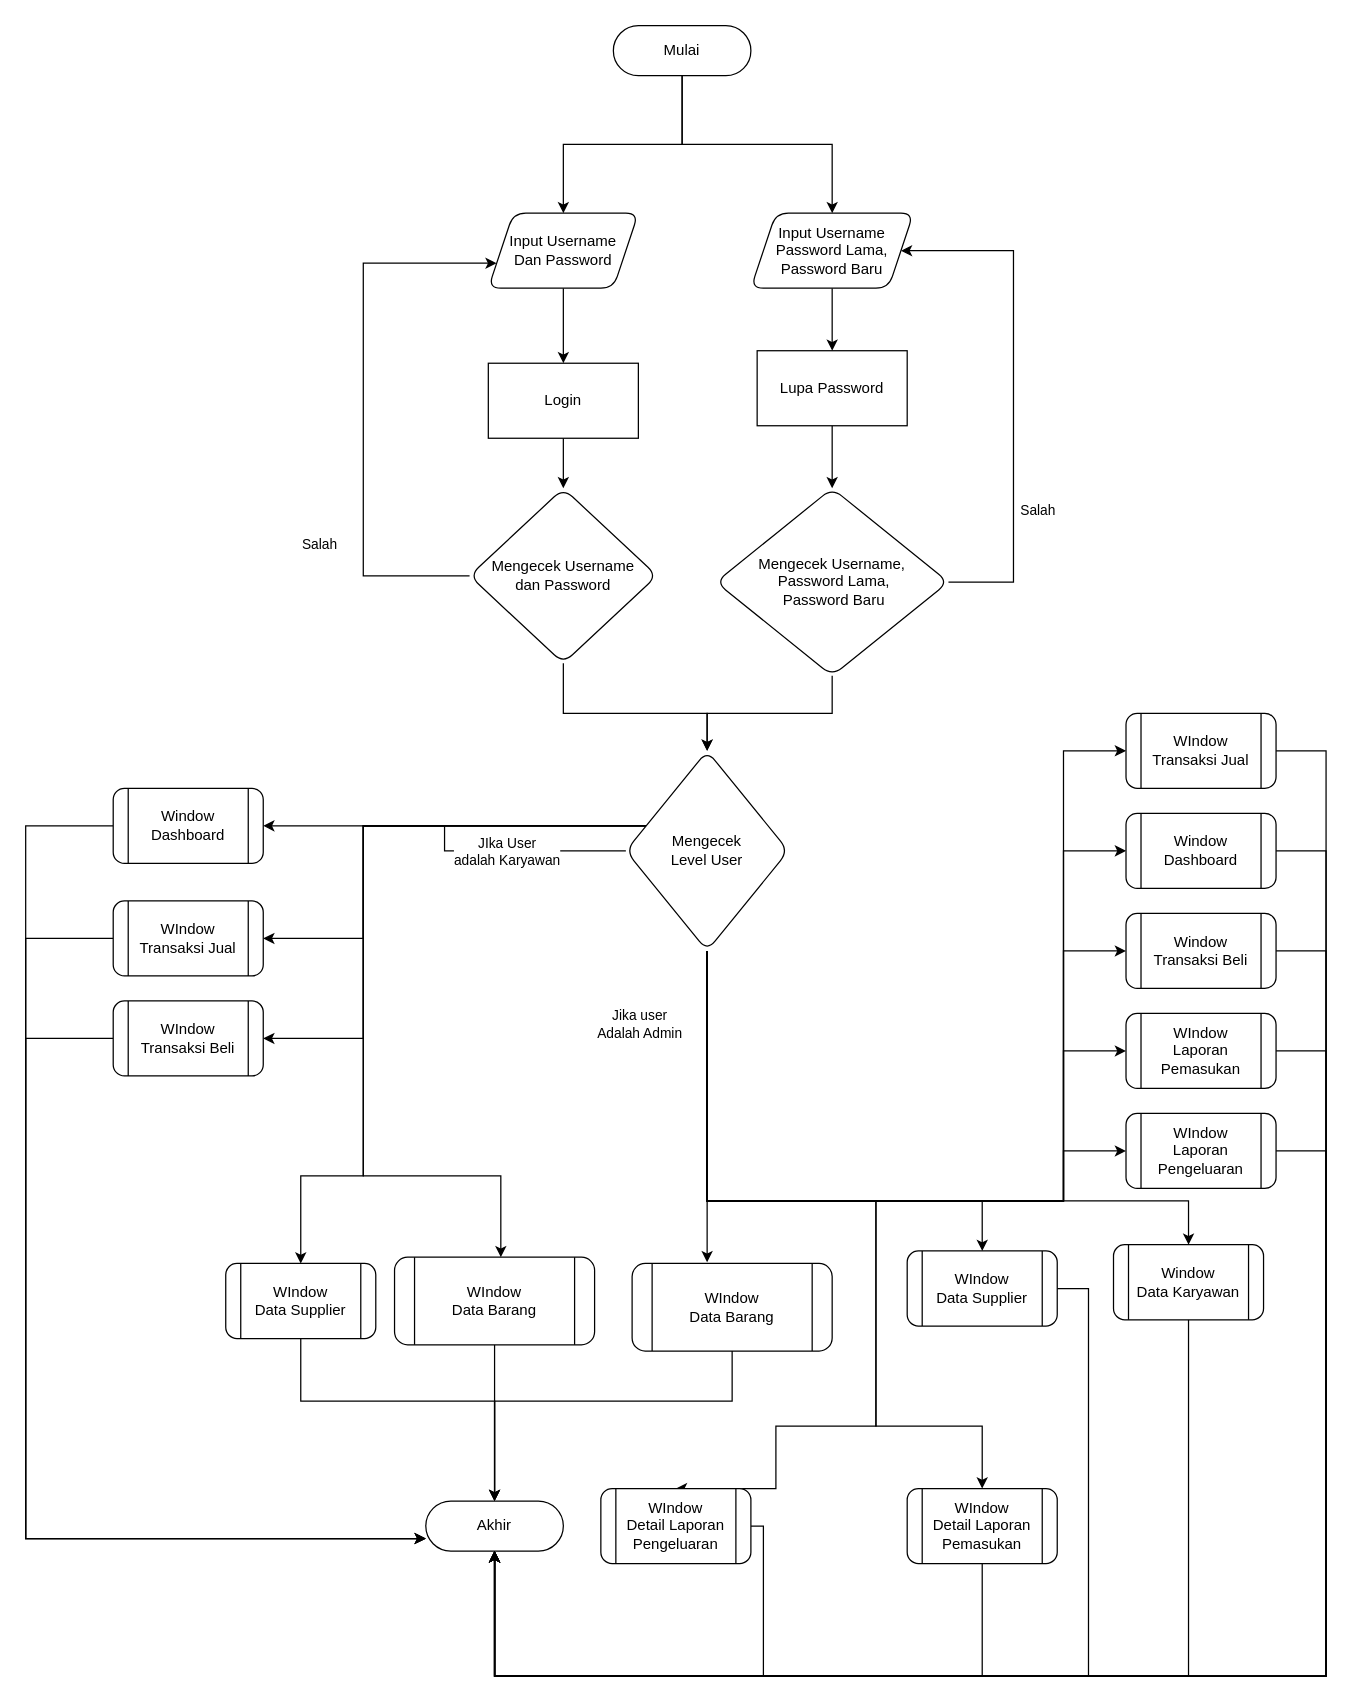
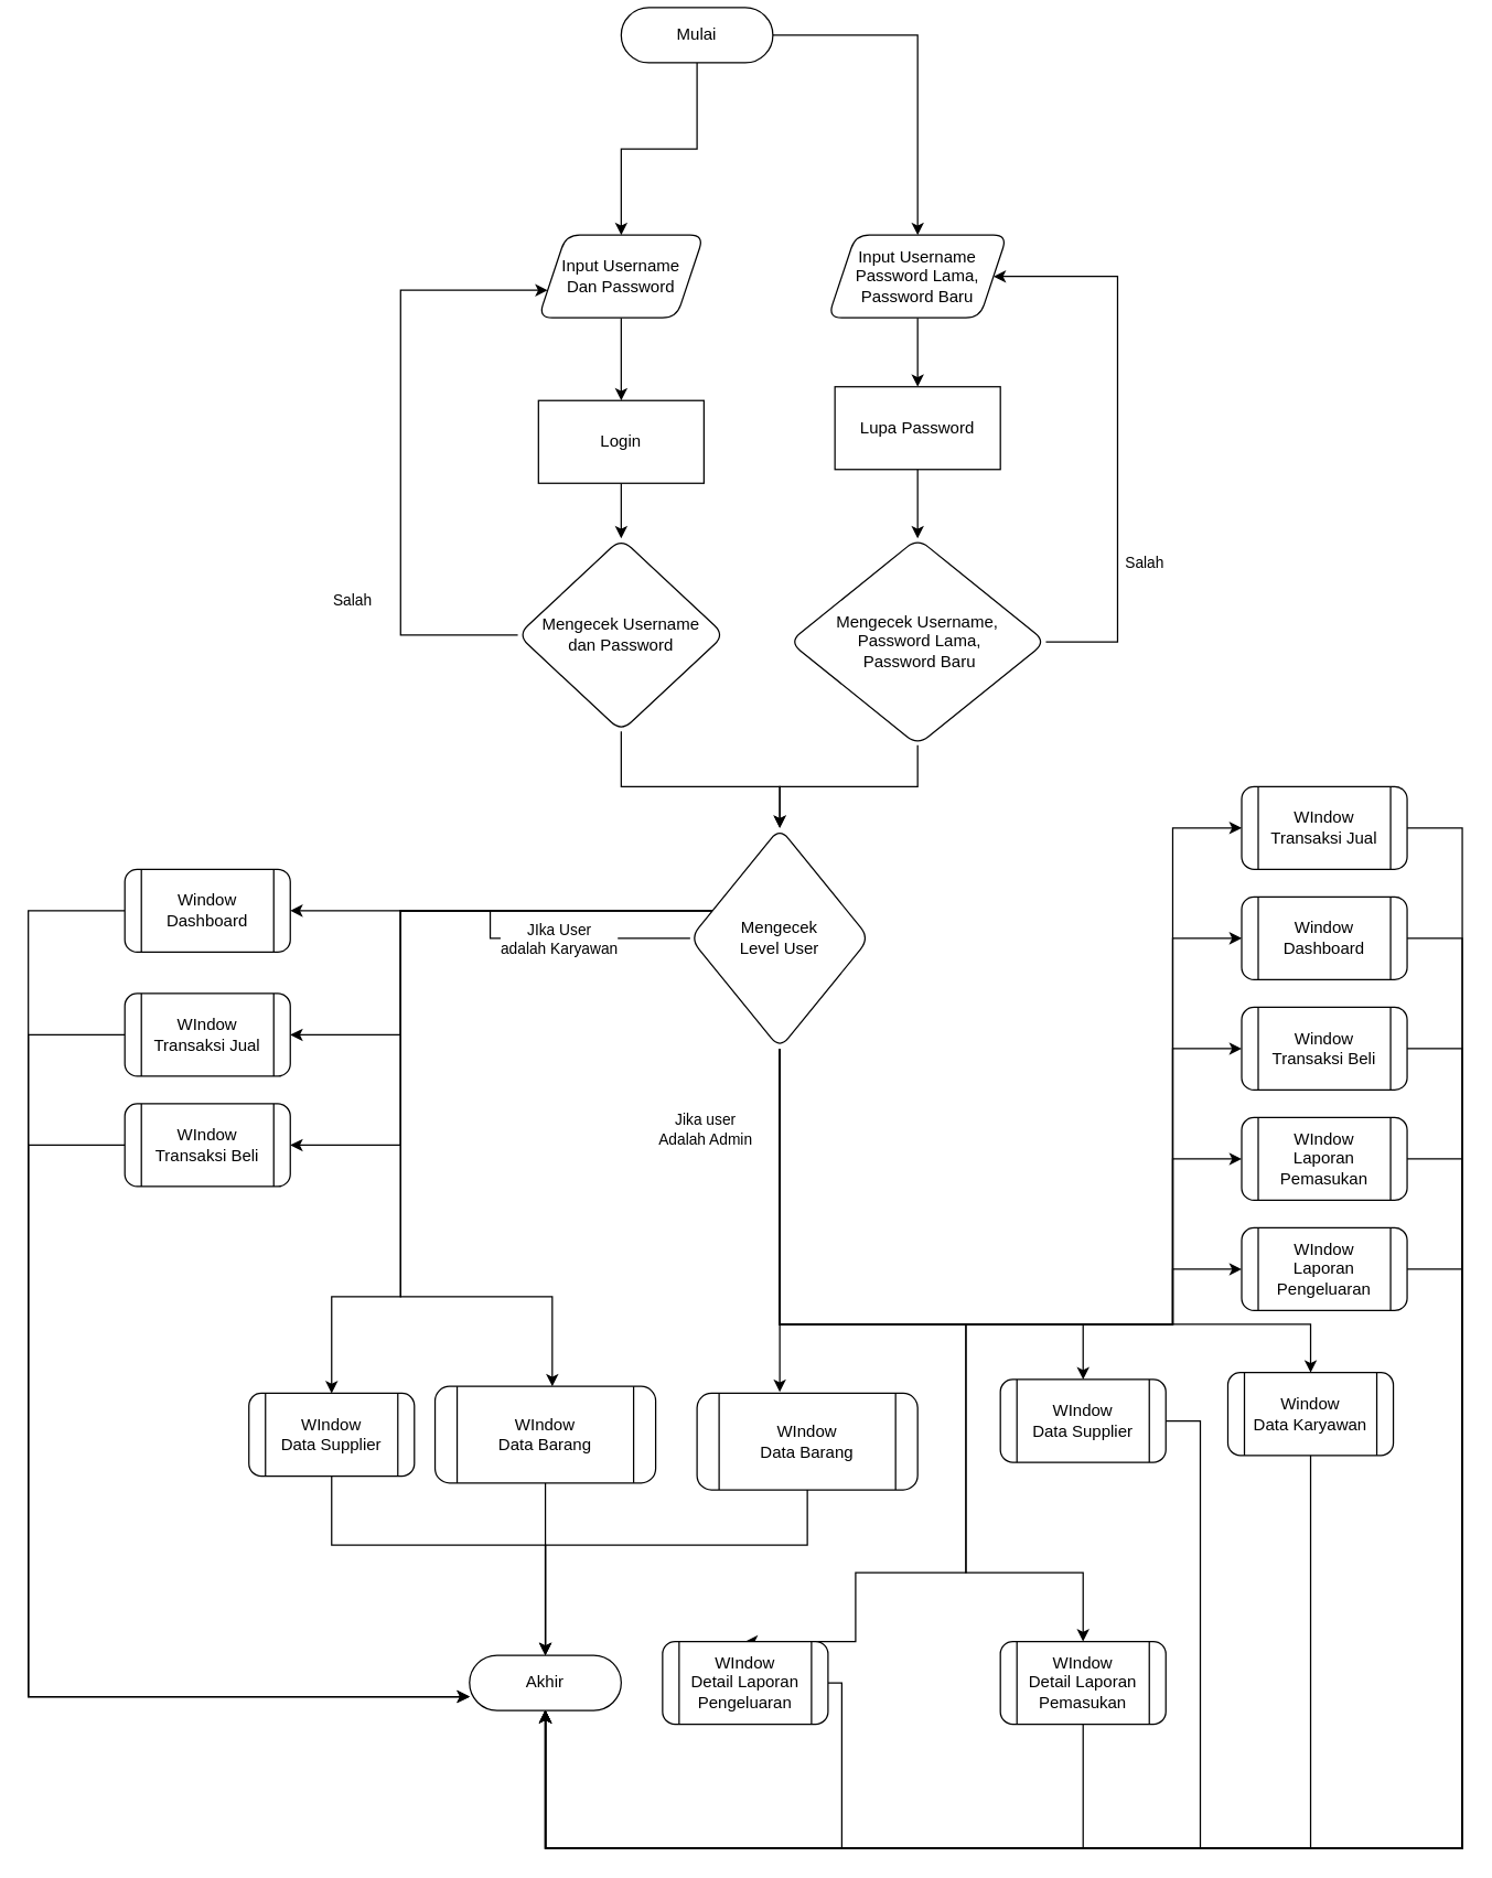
- <mxCell id="4" value="Mulai" style="rounded=1;whiteSpace=wrap;html=1;arcSize=50;" vertex="1" parent="1"><mxGeometry x="490" y="20" width="110" height="40" as="geometry" /></mxCell>
+ <mxCell id="4" value="Mulai" style="rounded=1;whiteSpace=wrap;html=1;arcSize=50;" vertex="1" parent="1"><mxGeometry x="450" y="5" width="110" height="40" as="geometry" /></mxCell>
